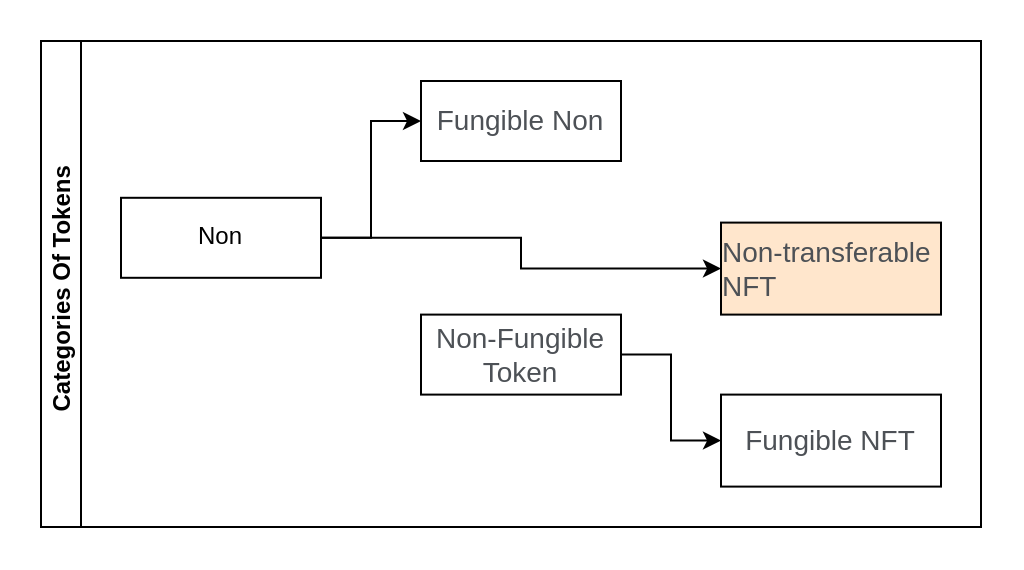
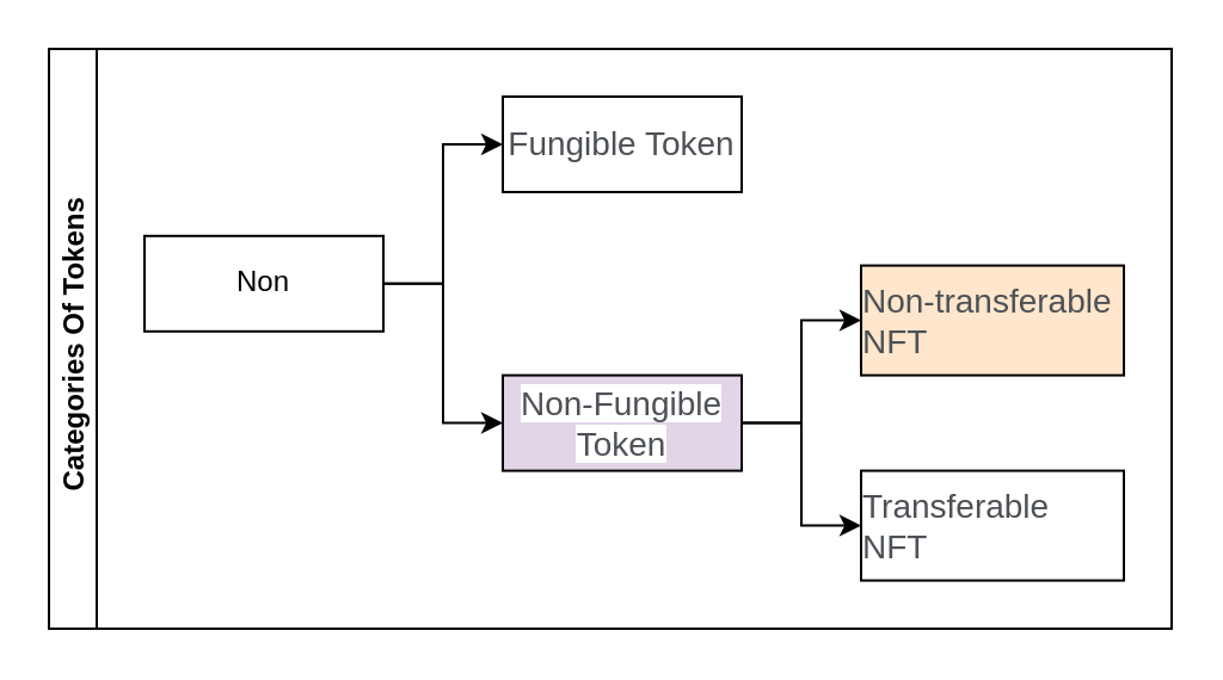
- <mxCell id="6" value="&lt;span style=&quot;color: rgb(77, 81, 86); font-family: arial, sans-serif; font-size: 14px; text-align: left; background-color: rgb(255, 255, 255);&quot;&gt;Fungible Non&lt;/span&gt;" style="whiteSpace=wrap;html=1;" vertex="1" parent="2"><mxGeometry x="190" y="20" width="100" height="40" as="geometry" /></mxCell>
+ <mxCell id="6" value="&lt;span style=&quot;color: rgb(77, 81, 86); font-family: arial, sans-serif; font-size: 14px; text-align: left; background-color: rgb(255, 255, 255);&quot;&gt;Fungible Token&lt;/span&gt;" style="whiteSpace=wrap;html=1;" vertex="1" parent="2"><mxGeometry x="190" y="20" width="100" height="40" as="geometry" /></mxCell>
- <mxCell id="5" value="" style="edgeStyle=elbowEdgeStyle;elbow=horizontal;html=1;rounded=0;" edge="1" parent="2" source="3" target="8"><mxGeometry relative="1" as="geometry" /></mxCell>
+ <mxCell id="5" value="" style="edgeStyle=elbowEdgeStyle;elbow=horizontal;html=1;rounded=0;" edge="1" parent="2" source="3" target="4"><mxGeometry relative="1" as="geometry" /></mxCell>
+ <mxCell id="9" style="edgeStyle=orthogonalEdgeStyle;rounded=0;orthogonalLoop=1;jettySize=auto;html=1;exitX=1;exitY=0.5;exitDx=0;exitDy=0;" edge="1" parent="2" source="4" target="8"><mxGeometry relative="1" as="geometry" /></mxCell>
- <mxCell id="4" value="&lt;span style=&quot;color: rgb(77, 81, 86); font-family: arial, sans-serif; font-size: 14px; text-align: left; background-color: rgb(255, 255, 255);&quot;&gt;Non-Fungible Token&lt;/span&gt;" style="whiteSpace=wrap;html=1;" vertex="1" parent="2"><mxGeometry x="190" y="136.8" width="100" height="40" as="geometry" /></mxCell>
+ <mxCell id="4" value="&lt;span style=&quot;color: rgb(77, 81, 86); font-family: arial, sans-serif; font-size: 14px; text-align: left; background-color: rgb(255, 255, 255);&quot;&gt;Non-Fungible Token&lt;/span&gt;" style="whiteSpace=wrap;html=1;fillColor=#e1d5e7;" vertex="1" parent="2"><mxGeometry x="190" y="136.8" width="100" height="40" as="geometry" /></mxCell>
- <mxCell id="11" value="&lt;div style=&quot;text-align: left;&quot;&gt;&lt;font face=&quot;arial, sans-serif&quot; color=&quot;#4d5156&quot;&gt;&lt;span style=&quot;font-size: 14px;&quot;&gt;Fungible NFT&lt;/span&gt;&lt;/font&gt;&lt;br&gt;&lt;/div&gt;" style="whiteSpace=wrap;html=1;" vertex="1" parent="2"><mxGeometry x="340" y="176.8" width="110" height="46" as="geometry" /></mxCell>
+ <mxCell id="11" value="&lt;div style=&quot;text-align: left;&quot;&gt;&lt;font face=&quot;arial, sans-serif&quot; color=&quot;#4d5156&quot;&gt;&lt;span style=&quot;font-size: 14px;&quot;&gt;Transferable NFT&lt;/span&gt;&lt;/font&gt;&lt;br&gt;&lt;/div&gt;" style="whiteSpace=wrap;html=1;" vertex="1" parent="2"><mxGeometry x="340" y="176.8" width="110" height="46" as="geometry" /></mxCell>
